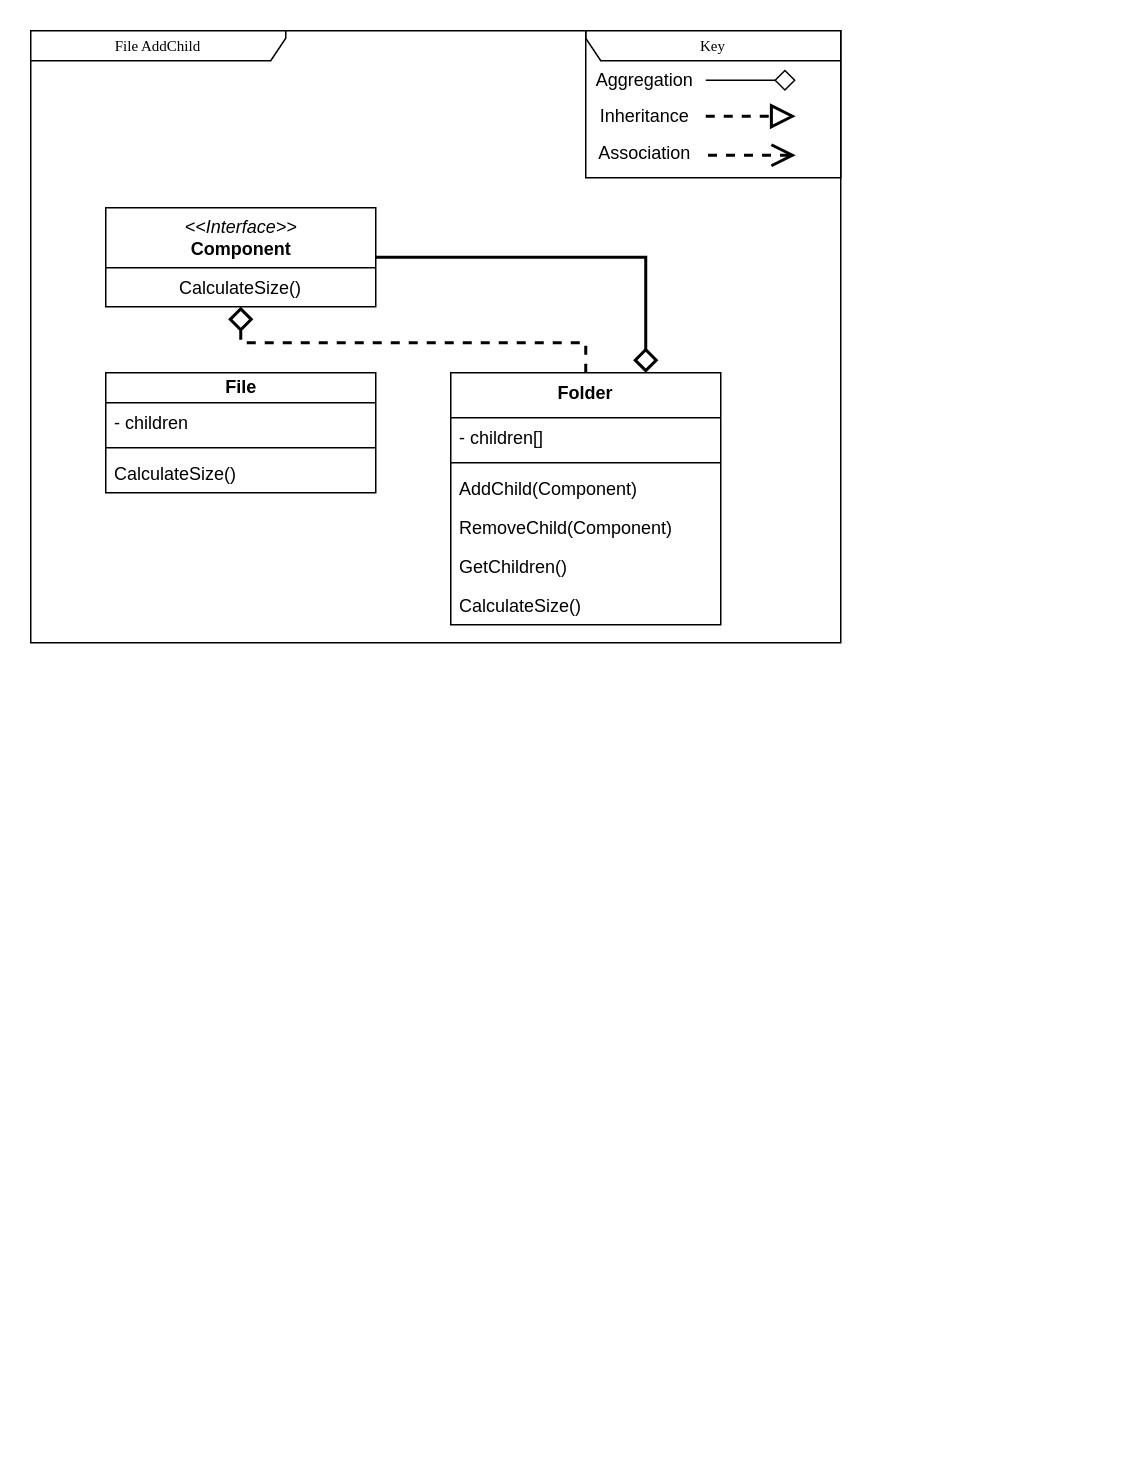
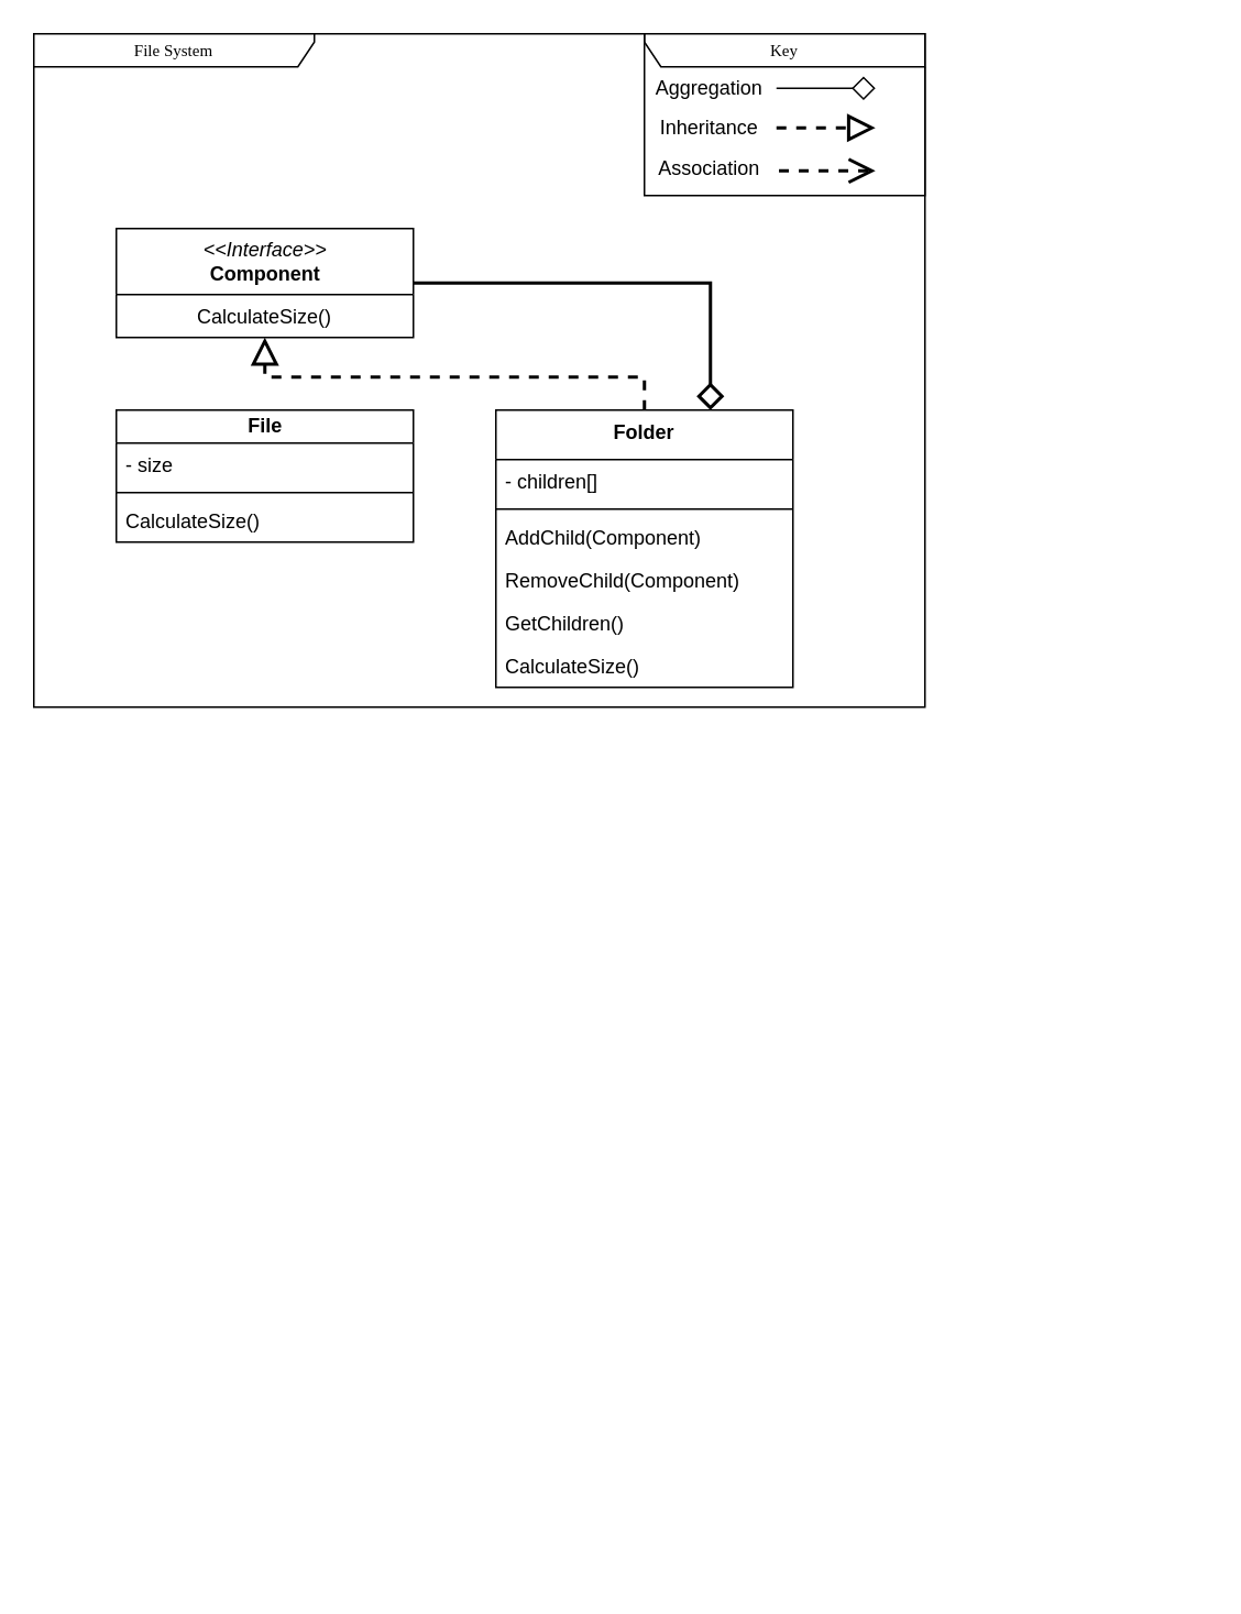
- <mxCell id="2" value="File AddChild" style="shape=umlFrame;whiteSpace=wrap;html=1;rounded=0;shadow=0;comic=0;labelBackgroundColor=none;strokeWidth=1;fontFamily=Verdana;fontSize=10;align=center;width=170;height=20;" parent="1" vertex="1"><mxGeometry x="20" y="20" width="540" height="408" as="geometry" /></mxCell>
+ <mxCell id="2" value="File System" style="shape=umlFrame;whiteSpace=wrap;html=1;rounded=0;shadow=0;comic=0;labelBackgroundColor=none;strokeWidth=1;fontFamily=Verdana;fontSize=10;align=center;width=170;height=20;" parent="1" vertex="1"><mxGeometry x="20" y="20" width="540" height="408" as="geometry" /></mxCell>
- <mxCell id="13" style="edgeStyle=orthogonalEdgeStyle;rounded=0;orthogonalLoop=1;jettySize=auto;html=1;endArrow=diamond;endFill=0;dashed=1;endSize=12;strokeWidth=2;" edge="1" parent="1" source="14" target="6"><mxGeometry relative="1" as="geometry"><Array as="points"><mxPoint x="390" y="228" /><mxPoint x="160" y="228" /></Array></mxGeometry></mxCell>
+ <mxCell id="13" style="edgeStyle=orthogonalEdgeStyle;rounded=0;orthogonalLoop=1;jettySize=auto;html=1;endArrow=block;endFill=0;dashed=1;endSize=12;strokeWidth=2;" edge="1" parent="1" source="14" target="6"><mxGeometry relative="1" as="geometry"><Array as="points"><mxPoint x="390" y="228" /><mxPoint x="160" y="228" /></Array></mxGeometry></mxCell>
- <mxCell id="30" value="- children" style="text;strokeColor=none;fillColor=none;align=left;verticalAlign=top;spacingLeft=4;spacingRight=4;overflow=hidden;rotatable=0;points=[[0,0.5],[1,0.5]];portConstraint=eastwest;whiteSpace=wrap;html=1;" vertex="1" parent="29"><mxGeometry y="20" width="180" height="26" as="geometry" /></mxCell>
+ <mxCell id="30" value="- size" style="text;strokeColor=none;fillColor=none;align=left;verticalAlign=top;spacingLeft=4;spacingRight=4;overflow=hidden;rotatable=0;points=[[0,0.5],[1,0.5]];portConstraint=eastwest;whiteSpace=wrap;html=1;" vertex="1" parent="29"><mxGeometry y="20" width="180" height="26" as="geometry" /></mxCell>
